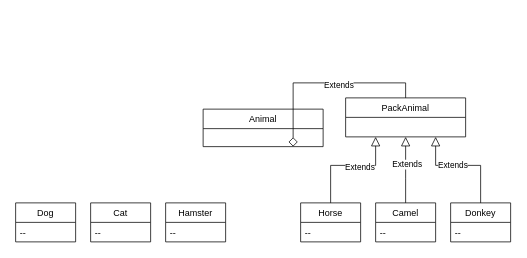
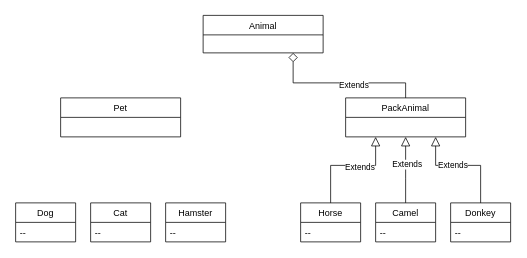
+ <mxCell id="3" value="Pet" style="swimlane;fontStyle=0;align=center;verticalAlign=top;childLayout=stackLayout;horizontal=1;startSize=26;horizontalStack=0;resizeParent=1;resizeLast=0;collapsible=1;marginBottom=0;rounded=0;shadow=0;strokeWidth=1;" parent="1" vertex="1"><mxGeometry x="80" y="130" width="160" height="52" as="geometry"><mxRectangle x="120" y="360" width="160" height="26" as="alternateBounds" /></mxGeometry></mxCell>
- <mxCell id="2" value="Animal" style="swimlane;fontStyle=0;align=center;verticalAlign=top;childLayout=stackLayout;horizontal=1;startSize=26;horizontalStack=0;resizeParent=1;resizeLast=0;collapsible=1;marginBottom=0;rounded=0;shadow=0;strokeWidth=1;" parent="1" vertex="1"><mxGeometry x="270" y="145" width="160" height="50" as="geometry"><mxRectangle x="230" y="140" width="160" height="26" as="alternateBounds" /></mxGeometry></mxCell>
+ <mxCell id="2" value="Animal" style="swimlane;fontStyle=0;align=center;verticalAlign=top;childLayout=stackLayout;horizontal=1;startSize=26;horizontalStack=0;resizeParent=1;resizeLast=0;collapsible=1;marginBottom=0;rounded=0;shadow=0;strokeWidth=1;" parent="1" vertex="1"><mxGeometry x="270" width="160" height="50" as="geometry" y="20"><mxRectangle x="230" y="140" width="160" height="26" as="alternateBounds" /></mxGeometry></mxCell>
